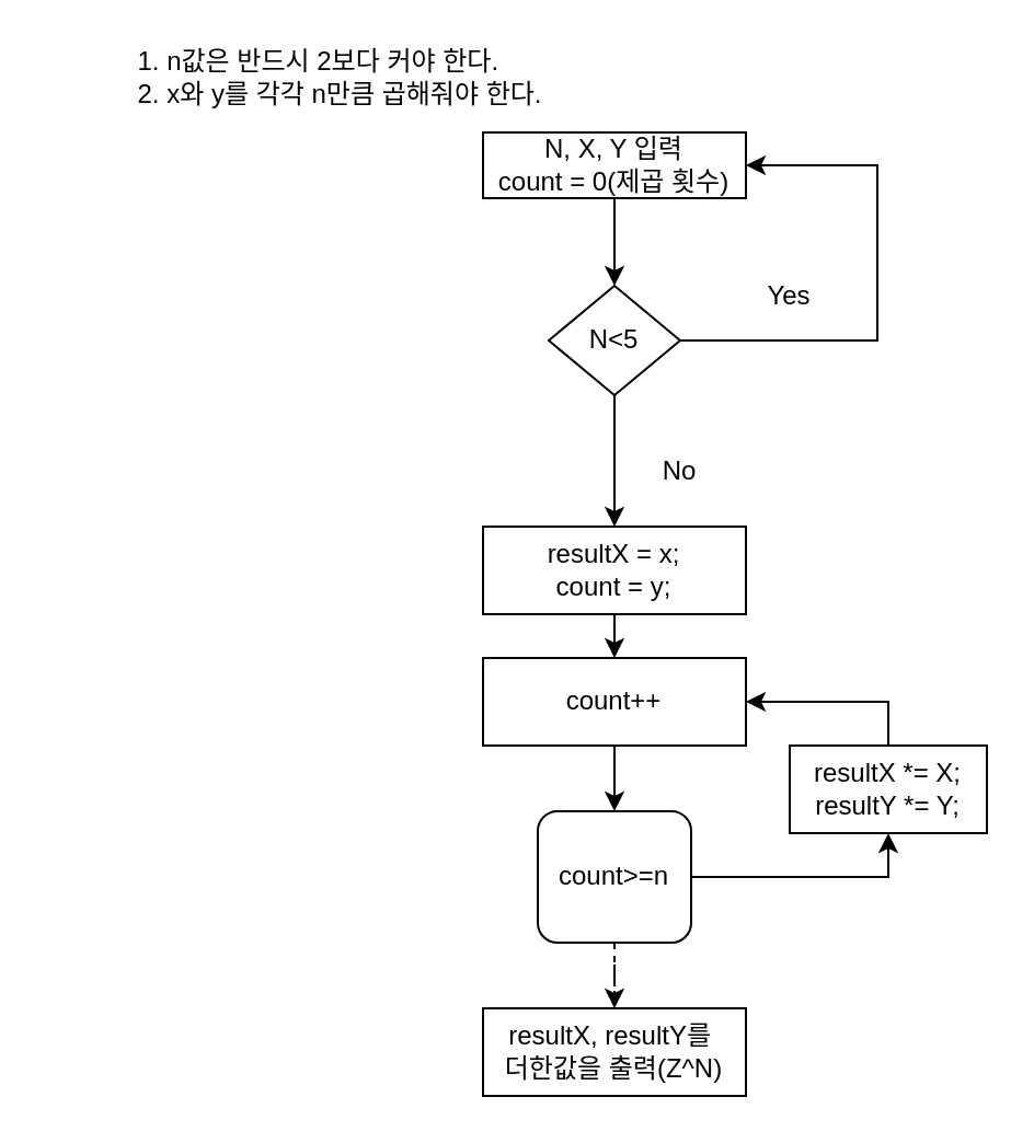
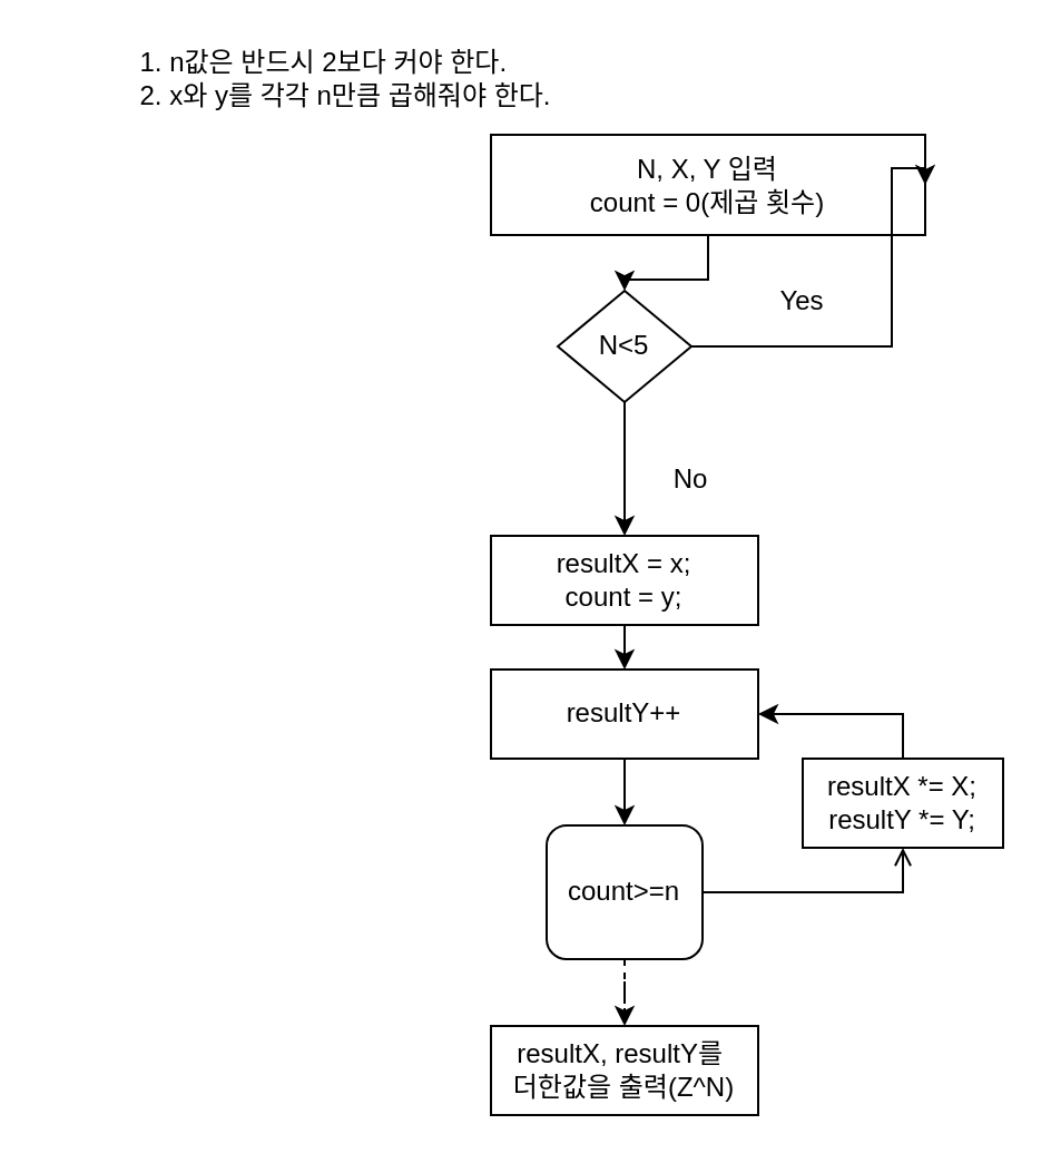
- <mxCell id="4" value="N, X, Y 입력&lt;br&gt;count = 0(제곱 횟수)" style="rounded=0;whiteSpace=wrap;html=1;" vertex="1" parent="1"><mxGeometry x="220" y="60" width="120" height="30" as="geometry" /></mxCell>
+ <mxCell id="4" value="N, X, Y 입력&lt;br&gt;count = 0(제곱 횟수)" style="rounded=0;whiteSpace=wrap;html=1;" vertex="1" parent="1"><mxGeometry x="220" y="60" width="195" height="45" as="geometry" /></mxCell>
- <mxCell id="13" value="count++" style="rounded=0;whiteSpace=wrap;html=1;" vertex="1" parent="1"><mxGeometry x="220" y="300" width="120" height="40" as="geometry" /></mxCell>
+ <mxCell id="13" value="resultY++" style="rounded=0;whiteSpace=wrap;html=1;" vertex="1" parent="1"><mxGeometry x="220" y="300" width="120" height="40" as="geometry" /></mxCell>
- <mxCell id="15" style="edgeStyle=orthogonalEdgeStyle;rounded=0;orthogonalLoop=1;jettySize=auto;html=1;entryX=0.5;entryY=1;entryDx=0;entryDy=0;" edge="1" parent="1" source="16" target="19"><mxGeometry relative="1" as="geometry"><mxPoint x="380" y="400" as="targetPoint" /></mxGeometry></mxCell>
+ <mxCell id="15" style="edgeStyle=orthogonalEdgeStyle;rounded=0;orthogonalLoop=1;jettySize=auto;html=1;entryX=0.5;entryY=1;entryDx=0;entryDy=0;endArrow=open;" edge="1" parent="1" source="16" target="19"><mxGeometry relative="1" as="geometry"><mxPoint x="380" y="400" as="targetPoint" /></mxGeometry></mxCell>
